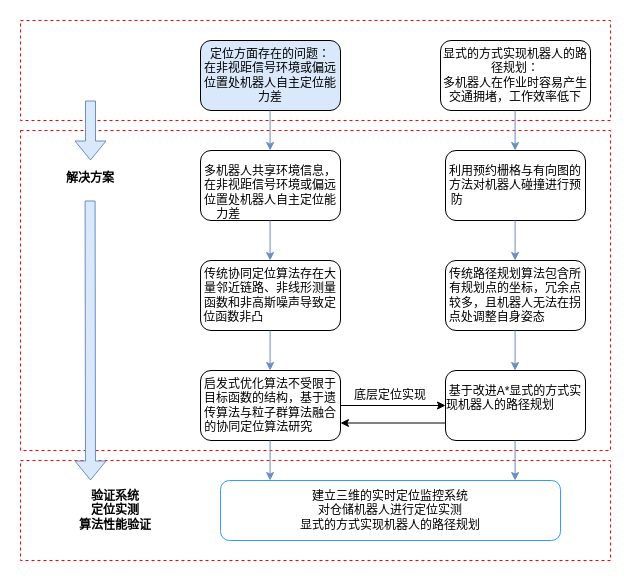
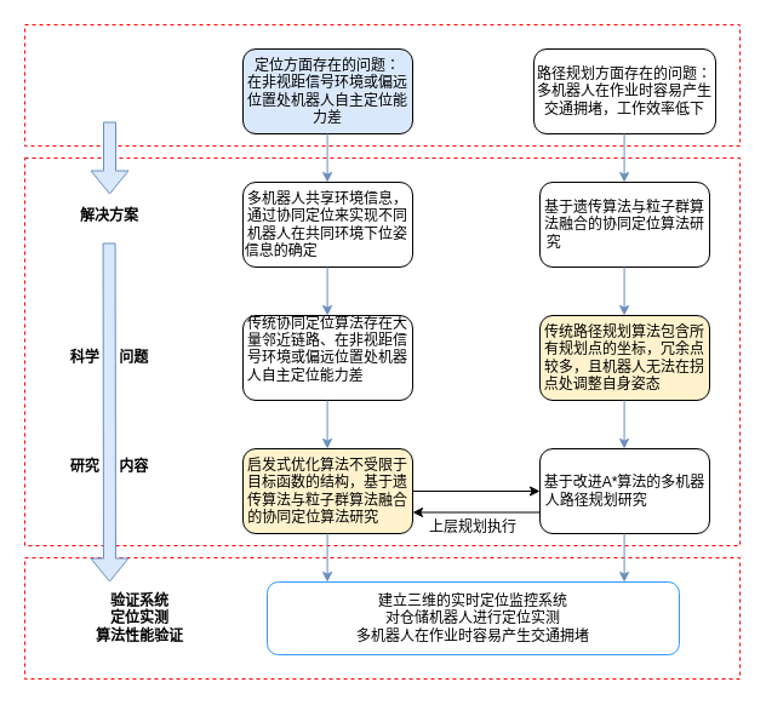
- <mxCell id="6" value="显式的方式实现机器人的路径规划：&lt;br&gt;多机器人在作业时容易产生交通拥堵，工作效率低下" style="rounded=1;whiteSpace=wrap;html=1;" vertex="1" parent="1"><mxGeometry x="440" y="40" width="150" height="70" as="geometry" /></mxCell>
+ <mxCell id="6" value="路径规划方面存在的问题：&lt;br&gt;多机器人在作业时容易产生交通拥堵，工作效率低下" style="rounded=1;whiteSpace=wrap;html=1;" vertex="1" parent="1"><mxGeometry x="440" y="40" width="150" height="70" as="geometry" /></mxCell>
- <mxCell id="10" value="&lt;br&gt;多机器人共享环境信息，在非视距信号环境或偏远位置处机器人自主定位能力差&amp;nbsp; &amp;nbsp; &amp;nbsp; &amp;nbsp; &amp;nbsp; &amp;nbsp; &amp;nbsp; &amp;nbsp; &amp;nbsp; &amp;nbsp; &amp;nbsp; &amp;nbsp; &amp;nbsp;" style="rounded=1;whiteSpace=wrap;html=1;perimeterSpacing=0;shadow=0;sketch=0;glass=0;strokeWidth=1;strokeColor=#000000;" vertex="1" parent="1"><mxGeometry x="200" y="150" width="140" height="70" as="geometry" /></mxCell>
+ <mxCell id="10" value="&lt;br&gt;多机器人共享环境信息，通过协同定位来实现不同机器人在共同环境下位姿信息的确定&amp;nbsp; &amp;nbsp; &amp;nbsp; &amp;nbsp; &amp;nbsp; &amp;nbsp; &amp;nbsp; &amp;nbsp; &amp;nbsp; &amp;nbsp; &amp;nbsp; &amp;nbsp; &amp;nbsp;" style="rounded=1;whiteSpace=wrap;html=1;perimeterSpacing=0;shadow=0;sketch=0;glass=0;strokeWidth=1;strokeColor=#000000;" vertex="1" parent="1"><mxGeometry x="200" y="150" width="140" height="70" as="geometry" /></mxCell>
- <mxCell id="11" value="利用预约栅格与有向图的方法对机器人碰撞进行预防&amp;nbsp; &amp;nbsp; &amp;nbsp; &amp;nbsp; &amp;nbsp; &amp;nbsp; &amp;nbsp; &amp;nbsp; &amp;nbsp; &amp;nbsp; &amp;nbsp; &amp;nbsp; &amp;nbsp; &amp;nbsp; &amp;nbsp; &amp;nbsp; &amp;nbsp; &amp;nbsp;" style="rounded=1;whiteSpace=wrap;html=1;perimeterSpacing=0;shadow=0;sketch=0;glass=0;strokeWidth=1;strokeColor=#000000;" vertex="1" parent="1"><mxGeometry x="445" y="150" width="140" height="70" as="geometry" /></mxCell>
+ <mxCell id="11" value="基于遗传算法与粒子群算法融合的协同定位算法研究&amp;nbsp; &amp;nbsp; &amp;nbsp; &amp;nbsp; &amp;nbsp; &amp;nbsp; &amp;nbsp; &amp;nbsp; &amp;nbsp; &amp;nbsp; &amp;nbsp; &amp;nbsp; &amp;nbsp; &amp;nbsp; &amp;nbsp; &amp;nbsp; &amp;nbsp; &amp;nbsp;" style="rounded=1;whiteSpace=wrap;html=1;perimeterSpacing=0;shadow=0;sketch=0;glass=0;strokeWidth=1;strokeColor=#000000;" vertex="1" parent="1"><mxGeometry x="445" y="150" width="140" height="70" as="geometry" /></mxCell>
+ <mxCell id="21" value="&lt;b&gt;科学&amp;nbsp; &amp;nbsp; &amp;nbsp;问题&lt;br&gt;&lt;/b&gt;" style="text;html=1;strokeColor=none;fillColor=none;align=center;verticalAlign=middle;whiteSpace=wrap;rounded=0;shadow=0;glass=0;sketch=0;" vertex="1" parent="1"><mxGeometry x="20" y="280" width="140" height="30" as="geometry" /></mxCell>
- <mxCell id="15" value="传统协同定位算法存在大量邻近链路、非线形测量函数和非高斯噪声导致定位函数非凸&amp;nbsp; &amp;nbsp; &amp;nbsp; &amp;nbsp; &amp;nbsp; &amp;nbsp; &amp;nbsp; &amp;nbsp; &amp;nbsp; &amp;nbsp; &amp;nbsp;&amp;nbsp;" style="rounded=1;whiteSpace=wrap;html=1;perimeterSpacing=0;shadow=0;sketch=0;glass=0;strokeWidth=1;strokeColor=#000000;" vertex="1" parent="1"><mxGeometry x="200" y="260" width="140" height="70" as="geometry" /></mxCell>
+ <mxCell id="15" value="传统协同定位算法存在大量邻近链路、在非视距信号环境或偏远位置处机器人自主定位能力差&amp;nbsp; &amp;nbsp; &amp;nbsp; &amp;nbsp; &amp;nbsp; &amp;nbsp; &amp;nbsp; &amp;nbsp; &amp;nbsp; &amp;nbsp; &amp;nbsp;&amp;nbsp;" style="rounded=1;whiteSpace=wrap;html=1;perimeterSpacing=0;shadow=0;sketch=0;glass=0;strokeWidth=1;strokeColor=#000000;" vertex="1" parent="1"><mxGeometry x="200" y="260" width="140" height="70" as="geometry" /></mxCell>
- <mxCell id="16" value="传统路径规划算法包含所有规划点的坐标，冗余点较多，且机器人无法在拐点处调整自身姿态&amp;nbsp; &amp;nbsp; &amp;nbsp; &amp;nbsp; &amp;nbsp; &amp;nbsp;" style="rounded=1;whiteSpace=wrap;html=1;perimeterSpacing=0;shadow=0;sketch=0;glass=0;strokeWidth=1;strokeColor=#000000;" vertex="1" parent="1"><mxGeometry x="445" y="260" width="140" height="70" as="geometry" /></mxCell>
+ <mxCell id="16" value="传统路径规划算法包含所有规划点的坐标，冗余点较多，且机器人无法在拐点处调整自身姿态&amp;nbsp; &amp;nbsp; &amp;nbsp; &amp;nbsp; &amp;nbsp; &amp;nbsp;" style="rounded=1;whiteSpace=wrap;html=1;perimeterSpacing=0;shadow=0;sketch=0;glass=0;strokeWidth=1;strokeColor=#000000;fillColor=#fff2cc;" vertex="1" parent="1"><mxGeometry x="445" y="260" width="140" height="70" as="geometry" /></mxCell>
+ <mxCell id="22" value="&lt;b&gt;研究&amp;nbsp; &amp;nbsp; &amp;nbsp;内容&lt;br&gt;&lt;/b&gt;" style="text;html=1;strokeColor=none;fillColor=none;align=center;verticalAlign=middle;whiteSpace=wrap;rounded=0;shadow=0;glass=0;sketch=0;" vertex="1" parent="1"><mxGeometry x="20" y="370" width="140" height="30" as="geometry" /></mxCell>
- <mxCell id="26" value="底层定位实现" style="text;html=1;strokeColor=none;fillColor=none;align=center;verticalAlign=middle;whiteSpace=wrap;rounded=0;shadow=0;glass=0;dashed=1;sketch=0;" vertex="1" parent="1"><mxGeometry x="350" y="380" width="80" height="30" as="geometry" /></mxCell>
- <mxCell id="18" value="启发式优化算法不受限于目标函数的结构，基于遗传算法与粒子群算法融合的协同定位算法研究&amp;nbsp; &amp;nbsp; &amp;nbsp; &amp;nbsp;" style="rounded=1;whiteSpace=wrap;html=1;perimeterSpacing=0;shadow=0;sketch=0;glass=0;strokeWidth=1;strokeColor=#000000;" vertex="1" parent="1"><mxGeometry x="200" y="370" width="140" height="70" as="geometry" /></mxCell>
+ <mxCell id="18" value="启发式优化算法不受限于目标函数的结构，基于遗传算法与粒子群算法融合的协同定位算法研究&amp;nbsp; &amp;nbsp; &amp;nbsp; &amp;nbsp;" style="rounded=1;whiteSpace=wrap;html=1;perimeterSpacing=0;shadow=0;sketch=0;glass=0;strokeWidth=1;strokeColor=#000000;fillColor=#fff2cc;" vertex="1" parent="1"><mxGeometry x="200" y="370" width="140" height="70" as="geometry" /></mxCell>
- <mxCell id="24" value="基于改进A*显式的方式实现机器人的路径规划&amp;nbsp; &amp;nbsp; &amp;nbsp; &amp;nbsp; &amp;nbsp; &amp;nbsp; &amp;nbsp;&amp;nbsp;" style="rounded=1;whiteSpace=wrap;html=1;perimeterSpacing=0;shadow=0;sketch=0;glass=0;strokeWidth=1;strokeColor=#000000;" vertex="1" parent="1"><mxGeometry x="445" y="370" width="140" height="70" as="geometry" /></mxCell>
+ <mxCell id="24" value="基于改进A*算法的多机器人路径规划研究&amp;nbsp; &amp;nbsp; &amp;nbsp; &amp;nbsp; &amp;nbsp; &amp;nbsp; &amp;nbsp;&amp;nbsp;" style="rounded=1;whiteSpace=wrap;html=1;perimeterSpacing=0;shadow=0;sketch=0;glass=0;strokeWidth=1;strokeColor=#000000;" vertex="1" parent="1"><mxGeometry x="445" y="370" width="140" height="70" as="geometry" /></mxCell>
+ <mxCell id="27" value="上层规划执行&lt;br&gt;" style="text;html=1;strokeColor=none;fillColor=none;align=center;verticalAlign=middle;whiteSpace=wrap;rounded=0;shadow=0;glass=0;dashed=1;sketch=0;" vertex="1" parent="1"><mxGeometry x="350" y="420" width="80" height="30" as="geometry" /></mxCell>
- <mxCell id="31" value="建立三维的实时定位监控系统&lt;br&gt;对仓储机器人进行定位实测&lt;br&gt;显式的方式实现机器人的路径规划" style="rounded=1;whiteSpace=wrap;html=1;shadow=0;glass=0;sketch=0;strokeColor=#3399FF;strokeWidth=1;" vertex="1" parent="1"><mxGeometry x="220" y="480" width="340" height="60" as="geometry" /></mxCell>
+ <mxCell id="31" value="建立三维的实时定位监控系统&lt;br&gt;对仓储机器人进行定位实测&lt;br&gt;多机器人在作业时容易产生交通拥堵" style="rounded=1;whiteSpace=wrap;html=1;shadow=0;glass=0;sketch=0;strokeColor=#3399FF;strokeWidth=1;" vertex="1" parent="1"><mxGeometry x="220" y="480" width="340" height="60" as="geometry" /></mxCell>
